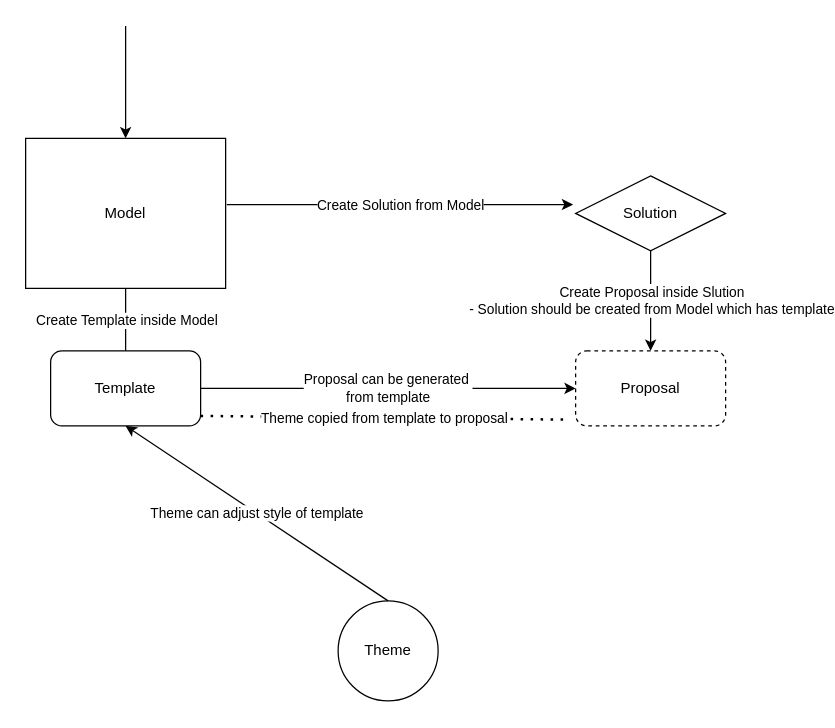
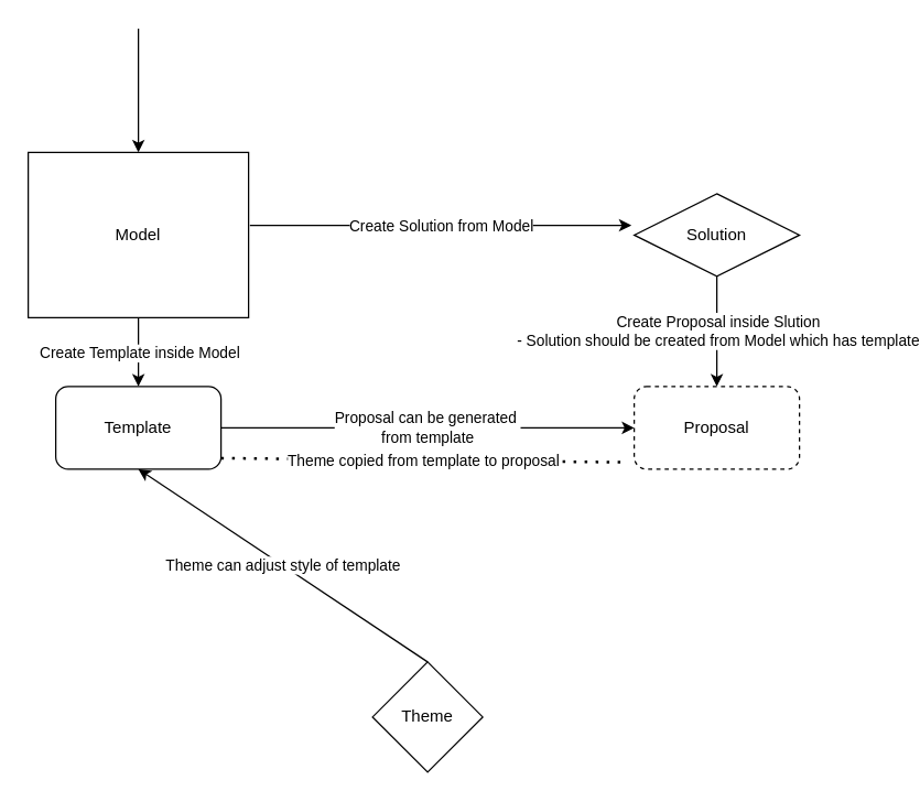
- <mxCell id="9" value="" style="endArrow=none;html=1;rounded=0;exitX=0.5;exitY=1;exitDx=0;exitDy=0;" parent="1" source="2" target="7" edge="1"><mxGeometry relative="1" as="geometry"><mxPoint x="510" y="320" as="sourcePoint" /><mxPoint x="610" y="320" as="targetPoint" /></mxGeometry></mxCell>
+ <mxCell id="9" value="" style="endArrow=classic;html=1;rounded=0;exitX=0.5;exitY=1;exitDx=0;exitDy=0;" parent="1" source="2" target="7" edge="1"><mxGeometry relative="1" as="geometry"><mxPoint x="510" y="320" as="sourcePoint" /><mxPoint x="610" y="320" as="targetPoint" /></mxGeometry></mxCell>
- <mxCell id="14" value="Theme" style="ellipse;whiteSpace=wrap;html=1;aspect=fixed;" parent="1" vertex="1"><mxGeometry x="270" y="480" width="80" height="80" as="geometry" /></mxCell>
+ <mxCell id="14" value="Theme" style="rhombus;whiteSpace=wrap;html=1;aspect=fixed;" parent="1" vertex="1"><mxGeometry x="270" y="480" width="80" height="80" as="geometry" /></mxCell>
